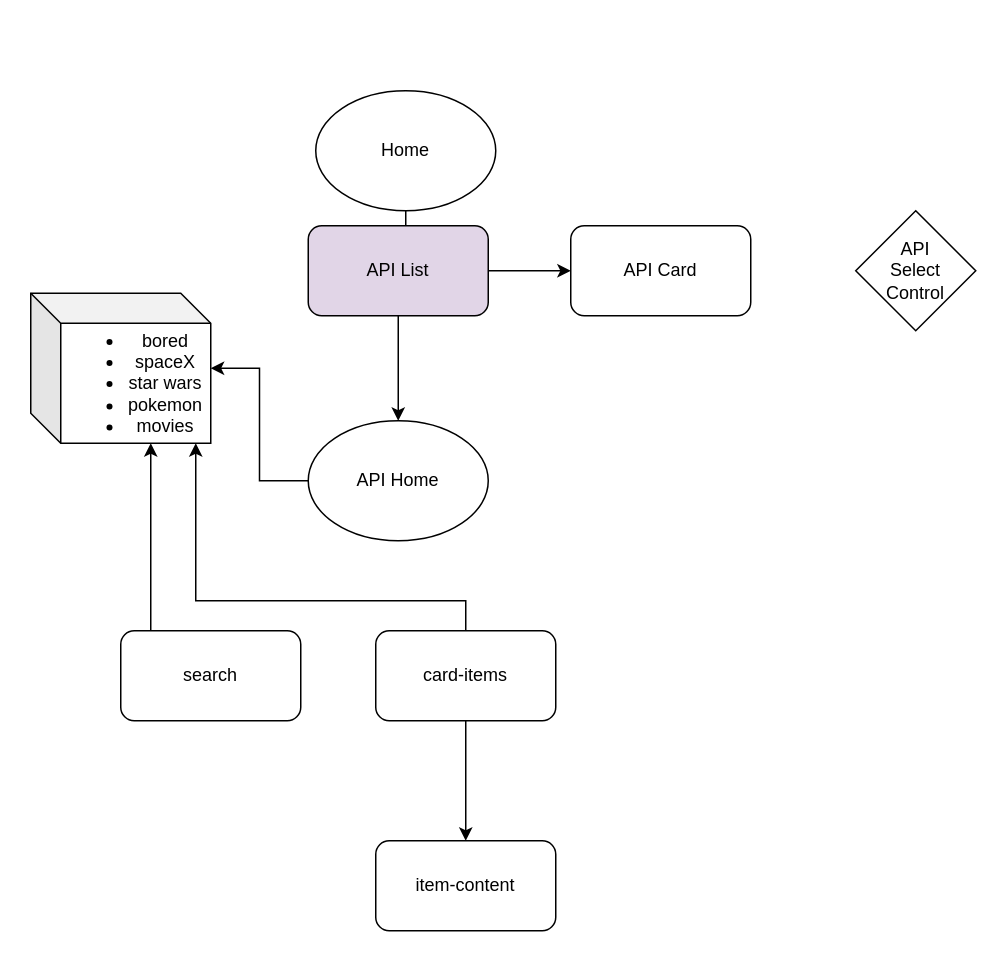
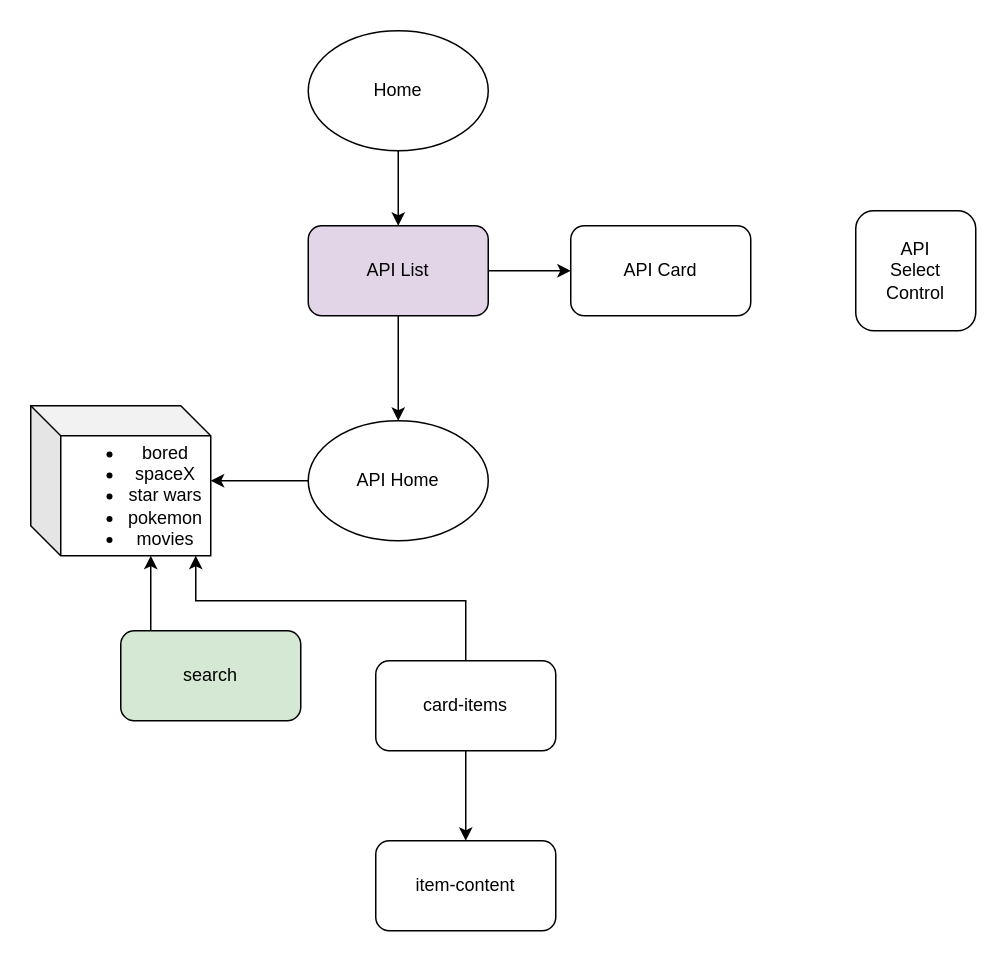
- <mxCell id="3" value="Home" style="ellipse;whiteSpace=wrap;html=1;" parent="1" vertex="1"><mxGeometry x="210" y="60" width="120" height="80" as="geometry" /></mxCell>
+ <mxCell id="3" value="Home" style="ellipse;whiteSpace=wrap;html=1;" parent="1" vertex="1"><mxGeometry x="205" width="120" height="80" as="geometry" y="20" /></mxCell>
- <mxCell id="17" value="API&lt;br&gt;Select&lt;br&gt;Control" style="rhombus;whiteSpace=wrap;html=1;" parent="1" vertex="1"><mxGeometry x="570" y="140" width="80" height="80" as="geometry" /></mxCell>
+ <mxCell id="17" value="API&lt;br&gt;Select&lt;br&gt;Control" style="whiteSpace=wrap;html=1;rounded=1;" parent="1" vertex="1"><mxGeometry x="570" y="140" width="80" height="80" as="geometry" /></mxCell>
- <mxCell id="10" value="&lt;ul&gt;&lt;li&gt;bored&lt;/li&gt;&lt;li&gt;spaceX&lt;/li&gt;&lt;li&gt;star wars&lt;/li&gt;&lt;li&gt;pokemon&lt;/li&gt;&lt;li&gt;movies&lt;/li&gt;&lt;/ul&gt;" style="shape=cube;whiteSpace=wrap;html=1;boundedLbl=1;backgroundOutline=1;darkOpacity=0.05;darkOpacity2=0.1;rounded=1;" parent="1" vertex="1"><mxGeometry x="20" y="195" width="120" height="100" as="geometry" /></mxCell>
+ <mxCell id="10" value="&lt;ul&gt;&lt;li&gt;bored&lt;/li&gt;&lt;li&gt;spaceX&lt;/li&gt;&lt;li&gt;star wars&lt;/li&gt;&lt;li&gt;pokemon&lt;/li&gt;&lt;li&gt;movies&lt;/li&gt;&lt;/ul&gt;" style="shape=cube;whiteSpace=wrap;html=1;boundedLbl=1;backgroundOutline=1;darkOpacity=0.05;darkOpacity2=0.1;rounded=1;" parent="1" vertex="1"><mxGeometry x="20" y="270" width="120" height="100" as="geometry" /></mxCell>
- <mxCell id="12" value="search" style="rounded=1;whiteSpace=wrap;html=1;" parent="1" vertex="1"><mxGeometry x="80" y="420" width="120" height="60" as="geometry" /></mxCell>
+ <mxCell id="12" value="search" style="rounded=1;whiteSpace=wrap;html=1;fillColor=#d5e8d4;" parent="1" vertex="1"><mxGeometry x="80" y="420" width="120" height="60" as="geometry" /></mxCell>
- <mxCell id="15" value="card-items" style="rounded=1;whiteSpace=wrap;html=1;" parent="1" vertex="1"><mxGeometry x="250" y="420" width="120" height="60" as="geometry" /></mxCell>
+ <mxCell id="15" value="card-items" style="rounded=1;whiteSpace=wrap;html=1;" parent="1" vertex="1"><mxGeometry x="250" y="440" width="120" height="60" as="geometry" /></mxCell>
